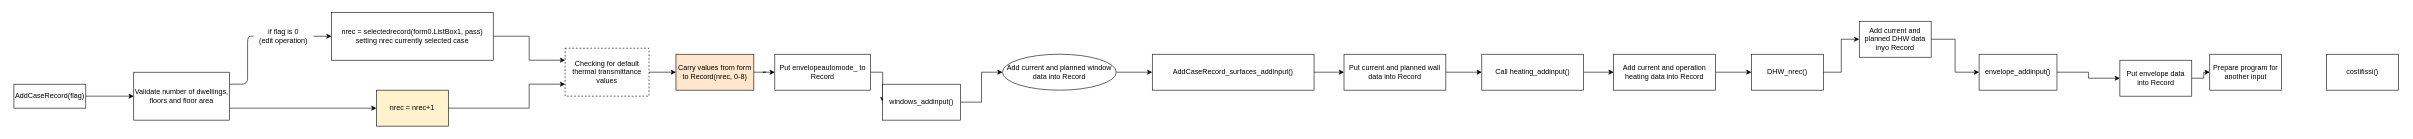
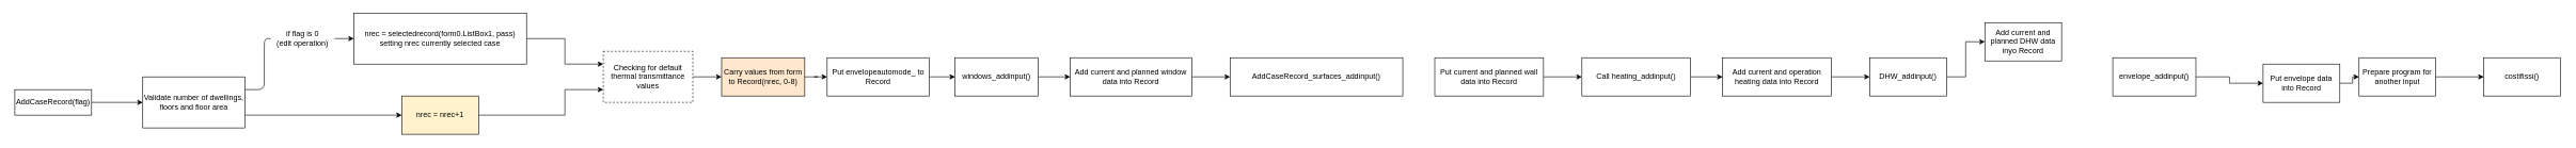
- <mxCell id="33" style="edgeStyle=orthogonalEdgeStyle;rounded=0;orthogonalLoop=1;jettySize=auto;html=1;" edge="1" parent="1" source="34" target="36"><mxGeometry relative="1" as="geometry" /></mxCell>
- <mxCell id="22" value="Add current and planned window data into Record" style="ellipse;whiteSpace=wrap;html=1;" parent="1" vertex="1"><mxGeometry x="1670" y="90" width="190" height="60" as="geometry" /></mxCell>
+ <mxCell id="22" value="Add current and planned window data into Record" style="rounded=0;whiteSpace=wrap;html=1;" parent="1" vertex="1"><mxGeometry x="1670" y="90" width="190" height="60" as="geometry" /></mxCell>
- <mxCell id="23" style="edgeStyle=orthogonalEdgeStyle;rounded=0;orthogonalLoop=1;jettySize=auto;html=1;entryX=0;entryY=0.5;entryDx=0;entryDy=0;" parent="1" source="24" target="26" edge="1"><mxGeometry relative="1" as="geometry" /></mxCell>
- <mxCell id="32" value="DHW_nrec()" style="rounded=0;whiteSpace=wrap;html=1;" vertex="1" parent="1"><mxGeometry x="2920" y="90" width="120" height="60" as="geometry" /></mxCell>
+ <mxCell id="32" value="DHW_addinput()" style="rounded=0;whiteSpace=wrap;html=1;" vertex="1" parent="1"><mxGeometry x="2920" y="90" width="120" height="60" as="geometry" /></mxCell>
+ <mxCell id="39" style="edgeStyle=orthogonalEdgeStyle;rounded=0;orthogonalLoop=1;jettySize=auto;html=1;entryX=0;entryY=0.5;entryDx=0;entryDy=0;" edge="1" parent="1" source="40" target="41"><mxGeometry relative="1" as="geometry" /></mxCell>
- <mxCell id="20" value="windows_addinput()" style="rounded=0;whiteSpace=wrap;html=1;" parent="1" vertex="1"><mxGeometry x="1470" y="140" width="130" height="60" as="geometry" /></mxCell>
+ <mxCell id="20" value="windows_addinput()" style="rounded=0;whiteSpace=wrap;html=1;" parent="1" vertex="1"><mxGeometry x="1490" y="90" width="130" height="60" as="geometry" /></mxCell>
